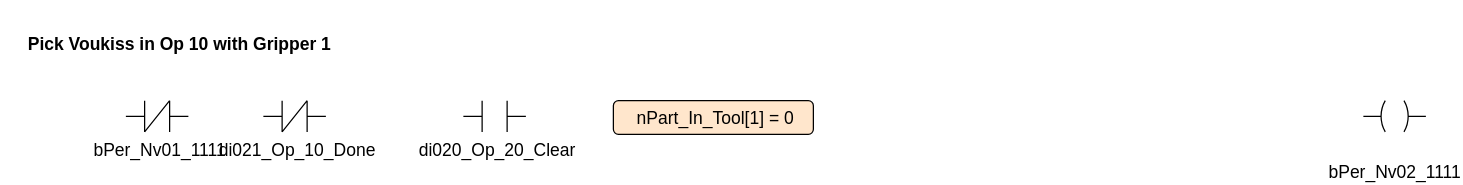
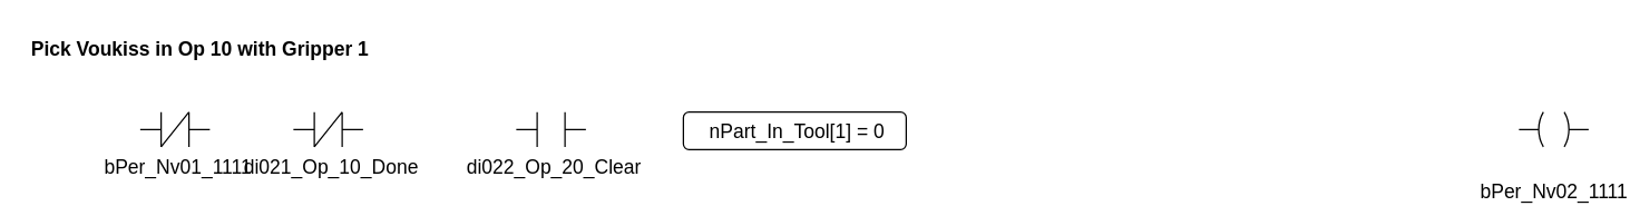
- <mxCell id="5" value="&amp;nbsp;nPart_In_Tool[1] = 0" style="rounded=1;whiteSpace=wrap;html=1;fontSize=14;fillColor=#ffe6cc;" parent="1" vertex="1"><mxGeometry x="490" y="80" width="160" height="27" as="geometry" /></mxCell>
+ <mxCell id="5" value="&amp;nbsp;nPart_In_Tool[1] = 0" style="rounded=1;whiteSpace=wrap;html=1;fontSize=14;" parent="1" vertex="1"><mxGeometry x="490" y="80" width="160" height="27" as="geometry" /></mxCell>
- <mxCell id="4" value="&amp;nbsp;di020_Op_20_Clear" style="pointerEvents=1;verticalLabelPosition=bottom;shadow=0;dashed=0;align=center;html=1;verticalAlign=top;shape=mxgraph.electrical.plc_ladder.contact;fontSize=14;" parent="1" vertex="1"><mxGeometry x="370" y="80" width="50" height="25" as="geometry" /></mxCell>
+ <mxCell id="4" value="&amp;nbsp;di022_Op_20_Clear" style="pointerEvents=1;verticalLabelPosition=bottom;shadow=0;dashed=0;align=center;html=1;verticalAlign=top;shape=mxgraph.electrical.plc_ladder.contact;fontSize=14;" parent="1" vertex="1"><mxGeometry x="370" y="80" width="50" height="25" as="geometry" /></mxCell>
